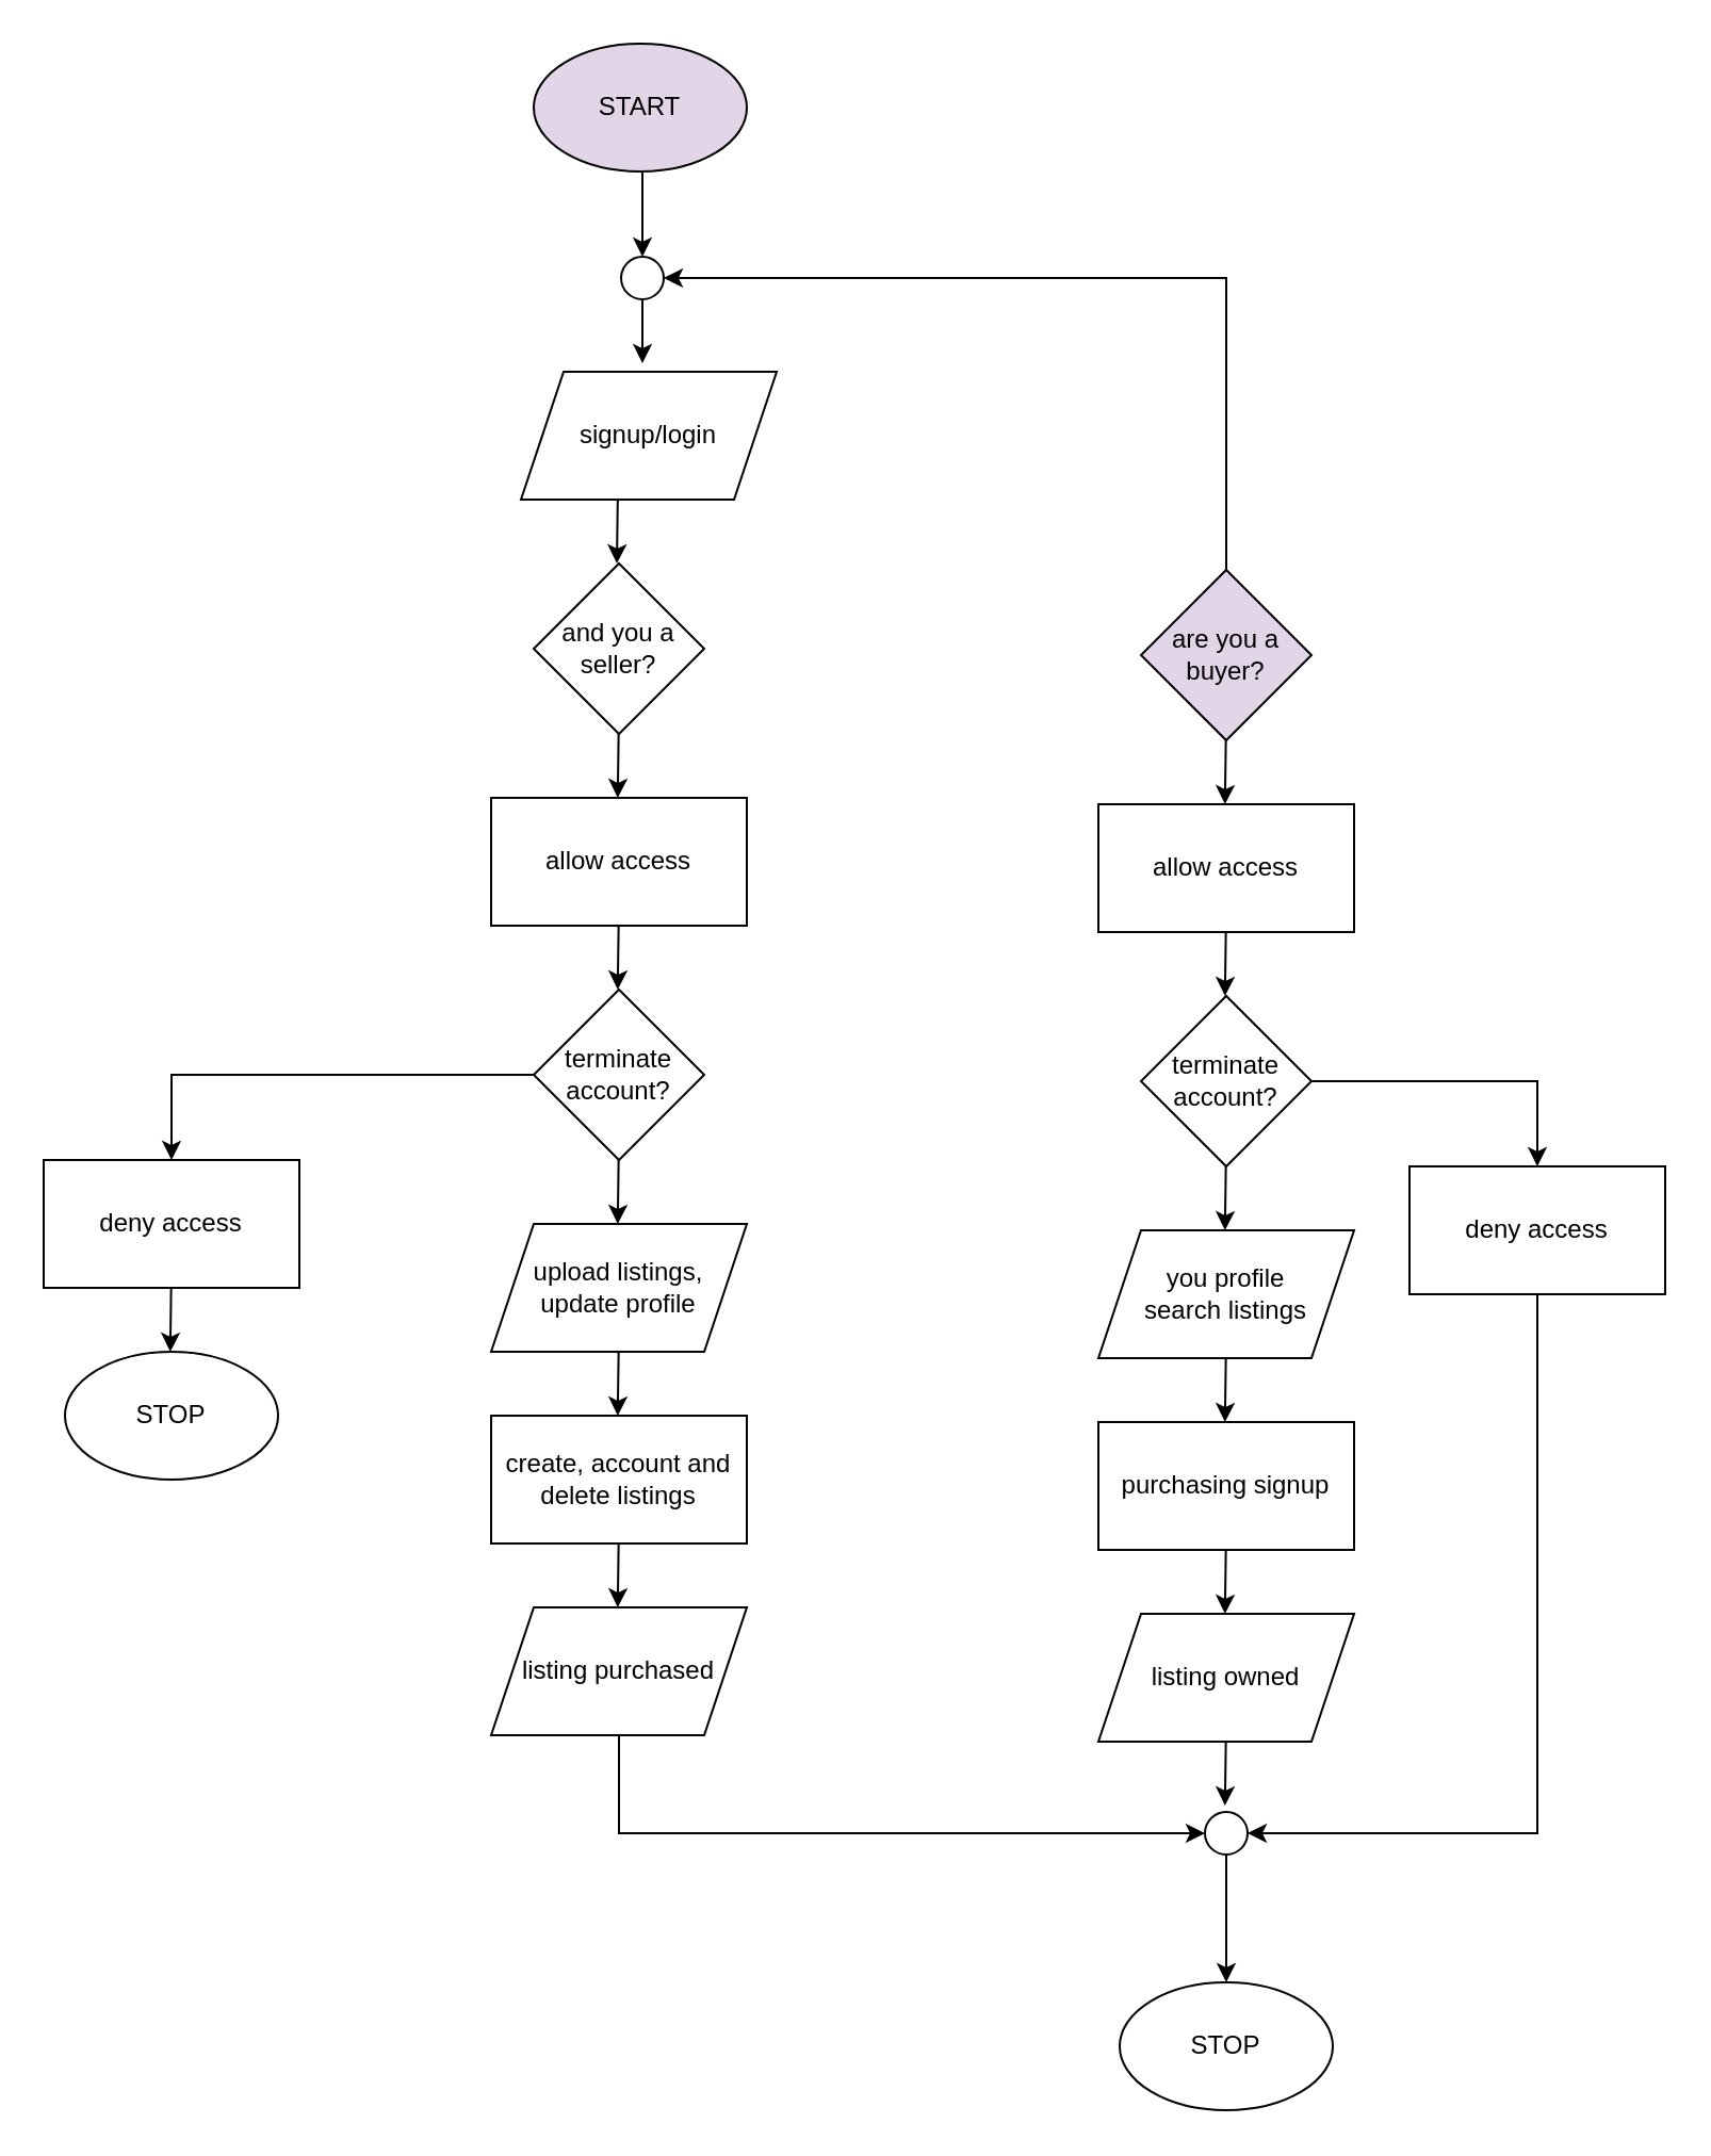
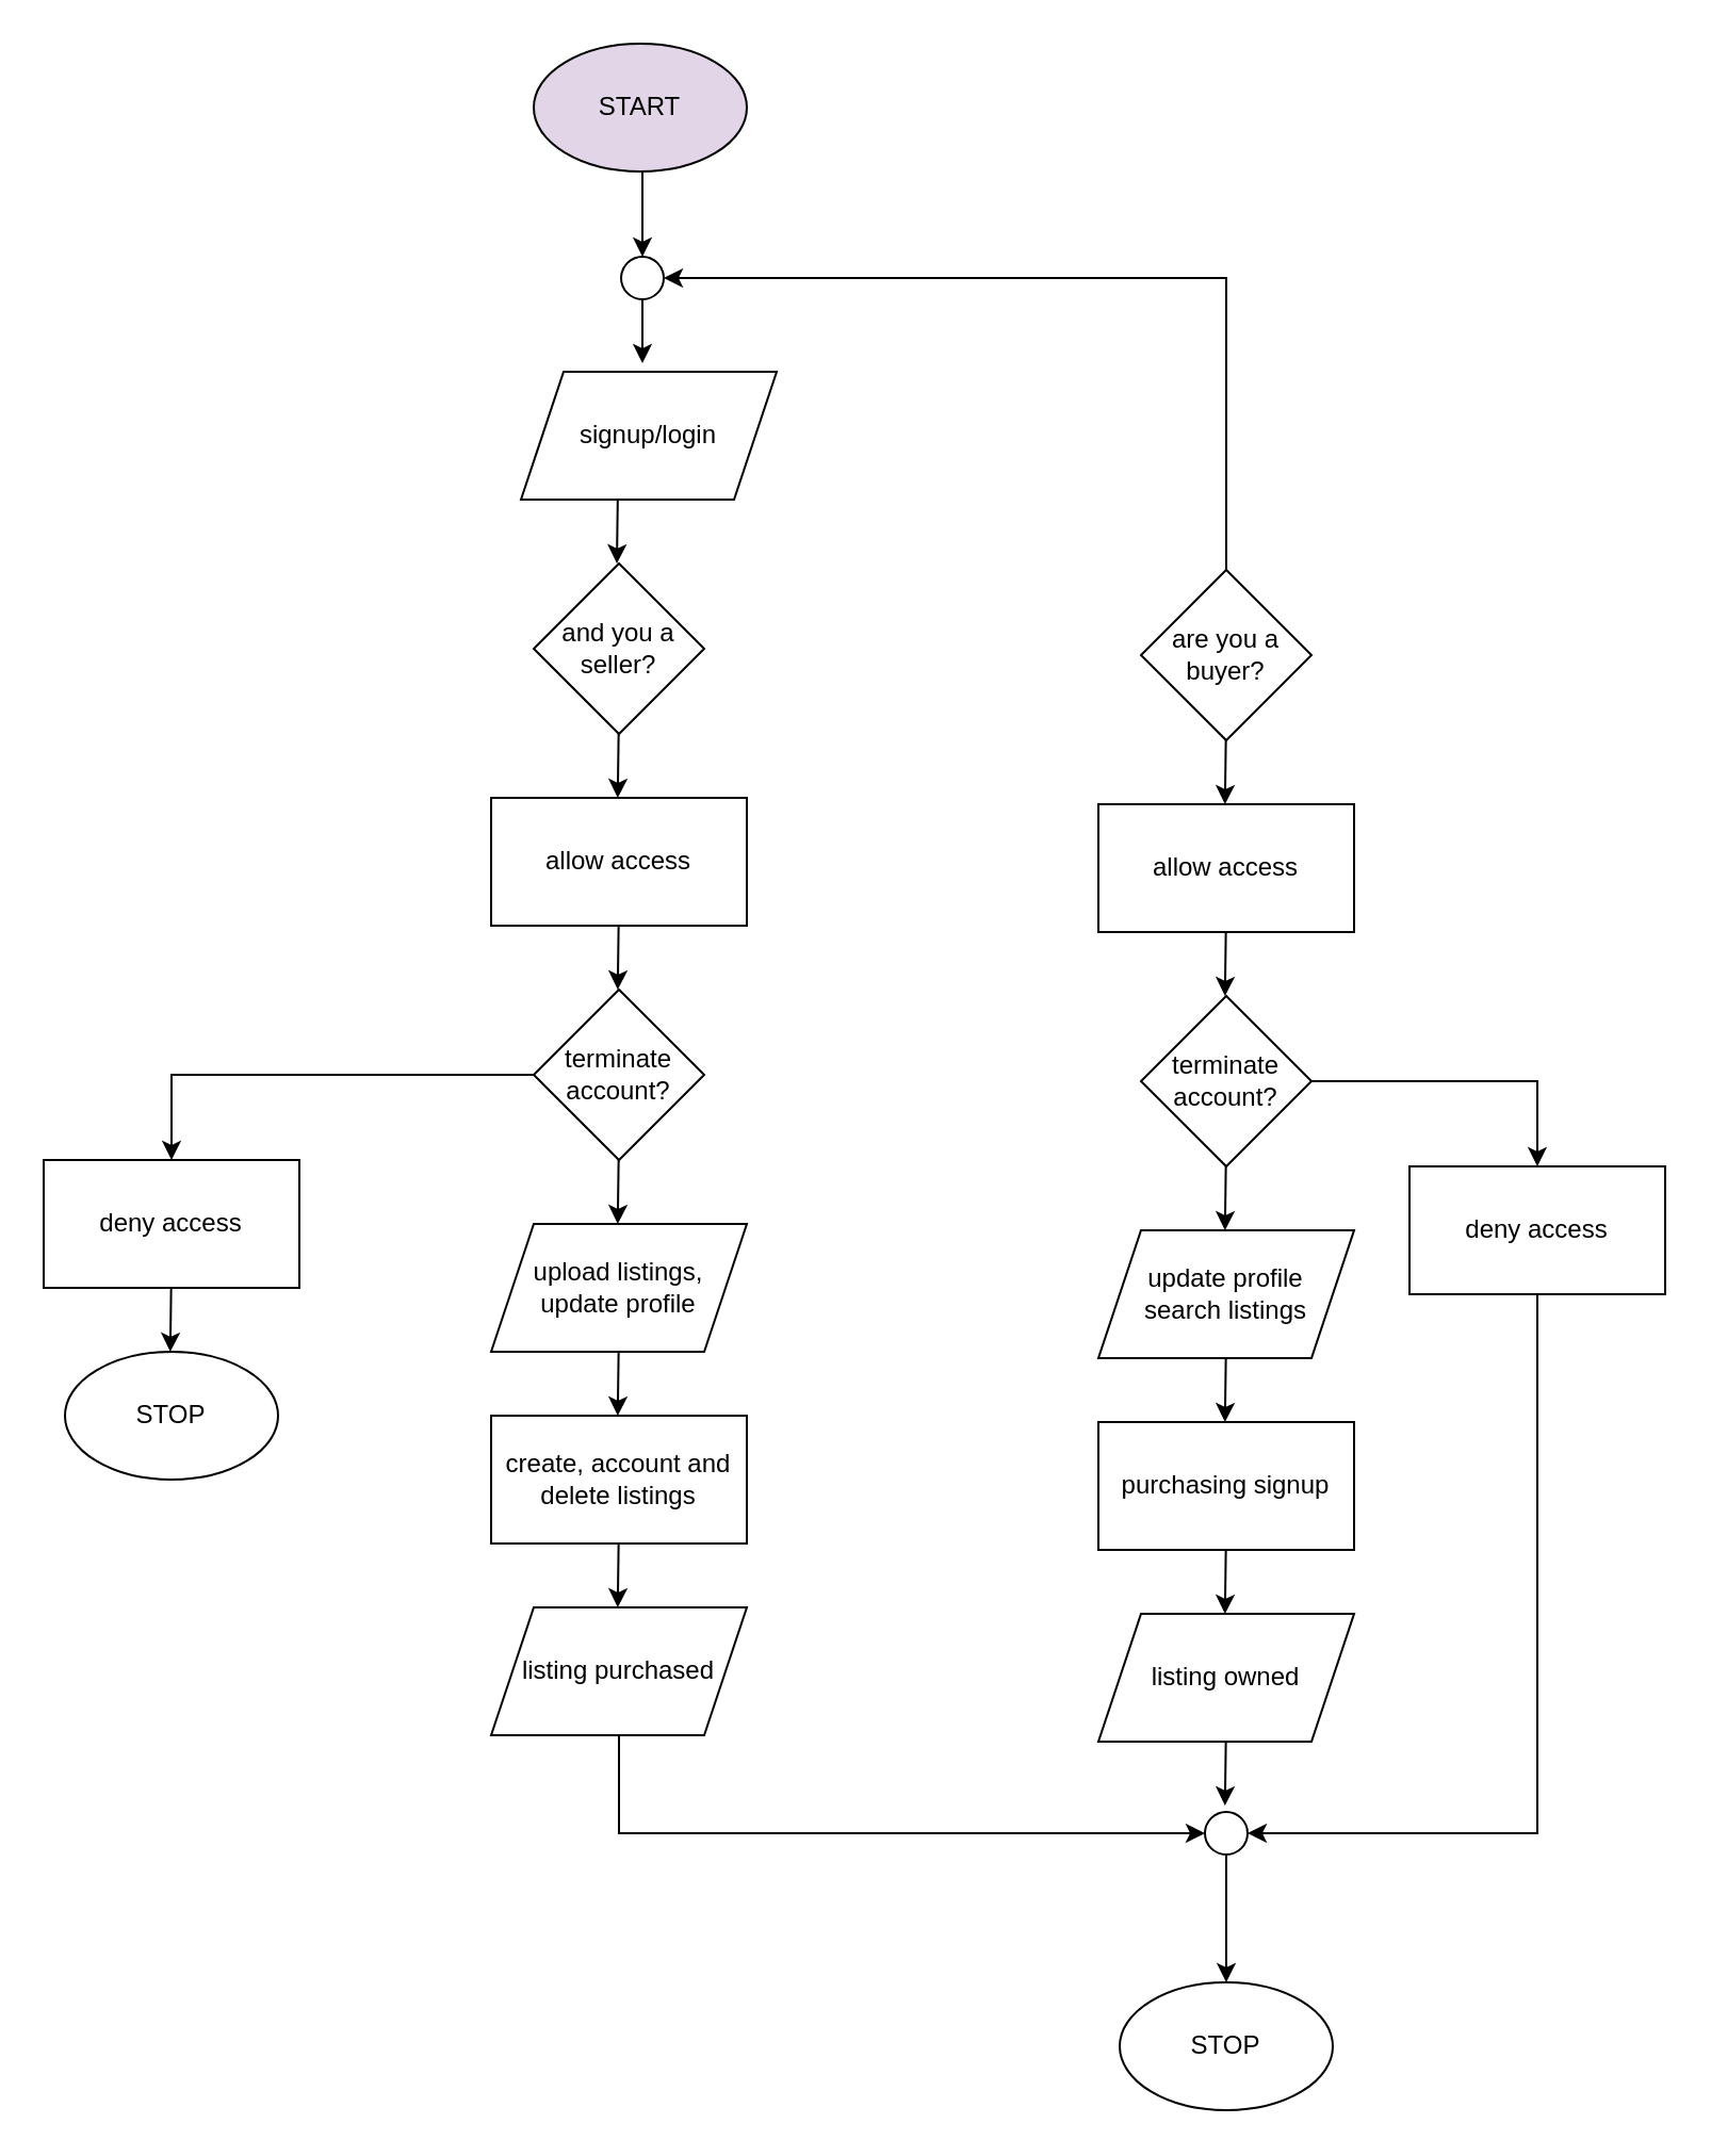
- <mxCell id="26" value="are you a buyer?" style="rhombus;whiteSpace=wrap;html=1;fillColor=#e1d5e7;" vertex="1" parent="1"><mxGeometry x="535" y="267" width="80" height="80" as="geometry" /></mxCell>
+ <mxCell id="26" value="are you a buyer?" style="rhombus;whiteSpace=wrap;html=1;" vertex="1" parent="1"><mxGeometry x="535" y="267" width="80" height="80" as="geometry" /></mxCell>
- <mxCell id="32" value="you profile&lt;br&gt;search listings" style="shape=parallelogram;perimeter=parallelogramPerimeter;whiteSpace=wrap;html=1;fixedSize=1;" vertex="1" parent="1"><mxGeometry x="515" y="577" width="120" height="60" as="geometry" /></mxCell>
+ <mxCell id="32" value="update profile&lt;br&gt;search listings" style="shape=parallelogram;perimeter=parallelogramPerimeter;whiteSpace=wrap;html=1;fixedSize=1;" vertex="1" parent="1"><mxGeometry x="515" y="577" width="120" height="60" as="geometry" /></mxCell>
